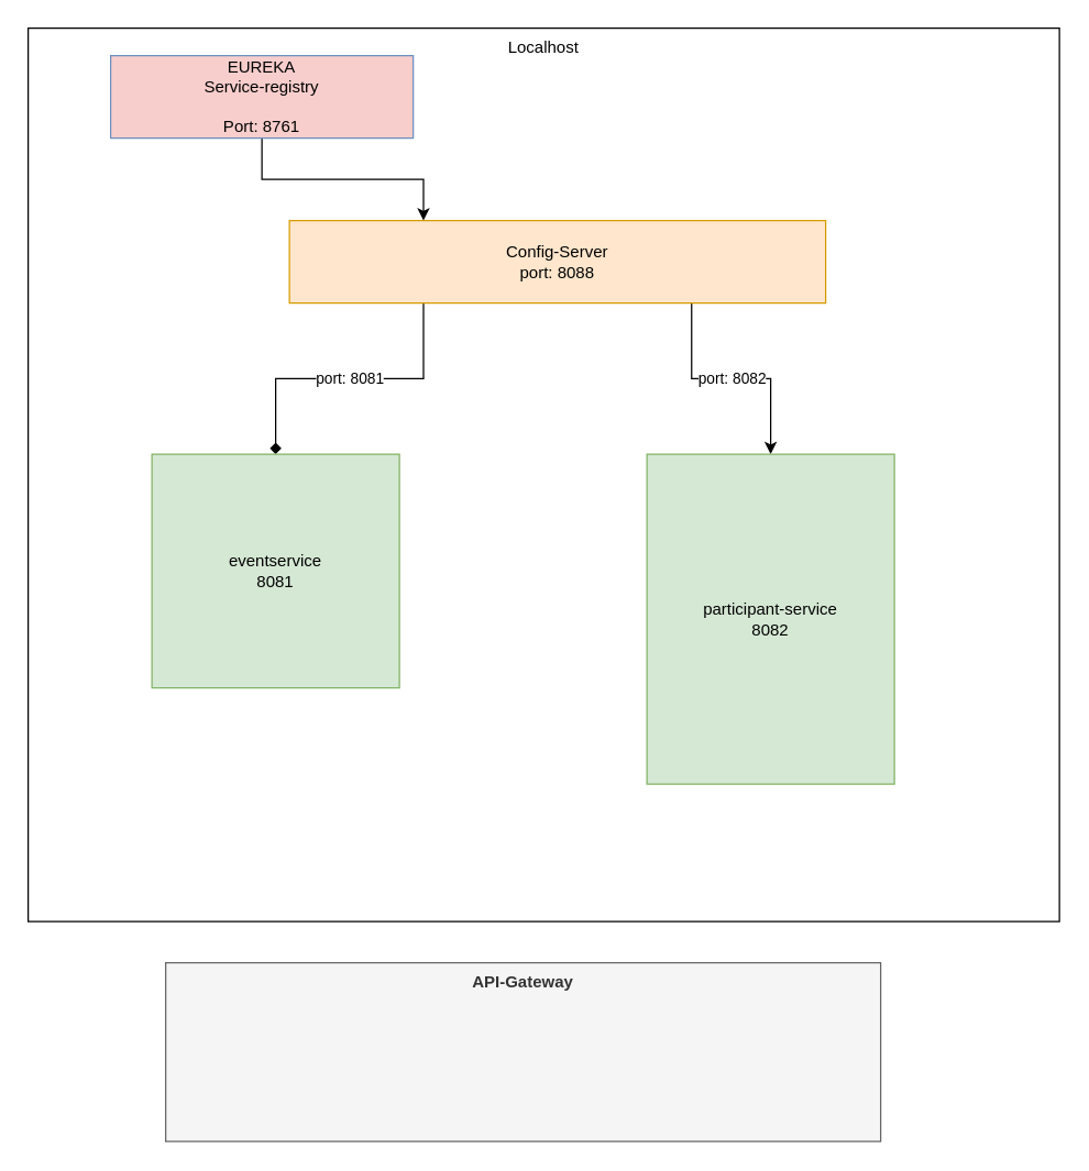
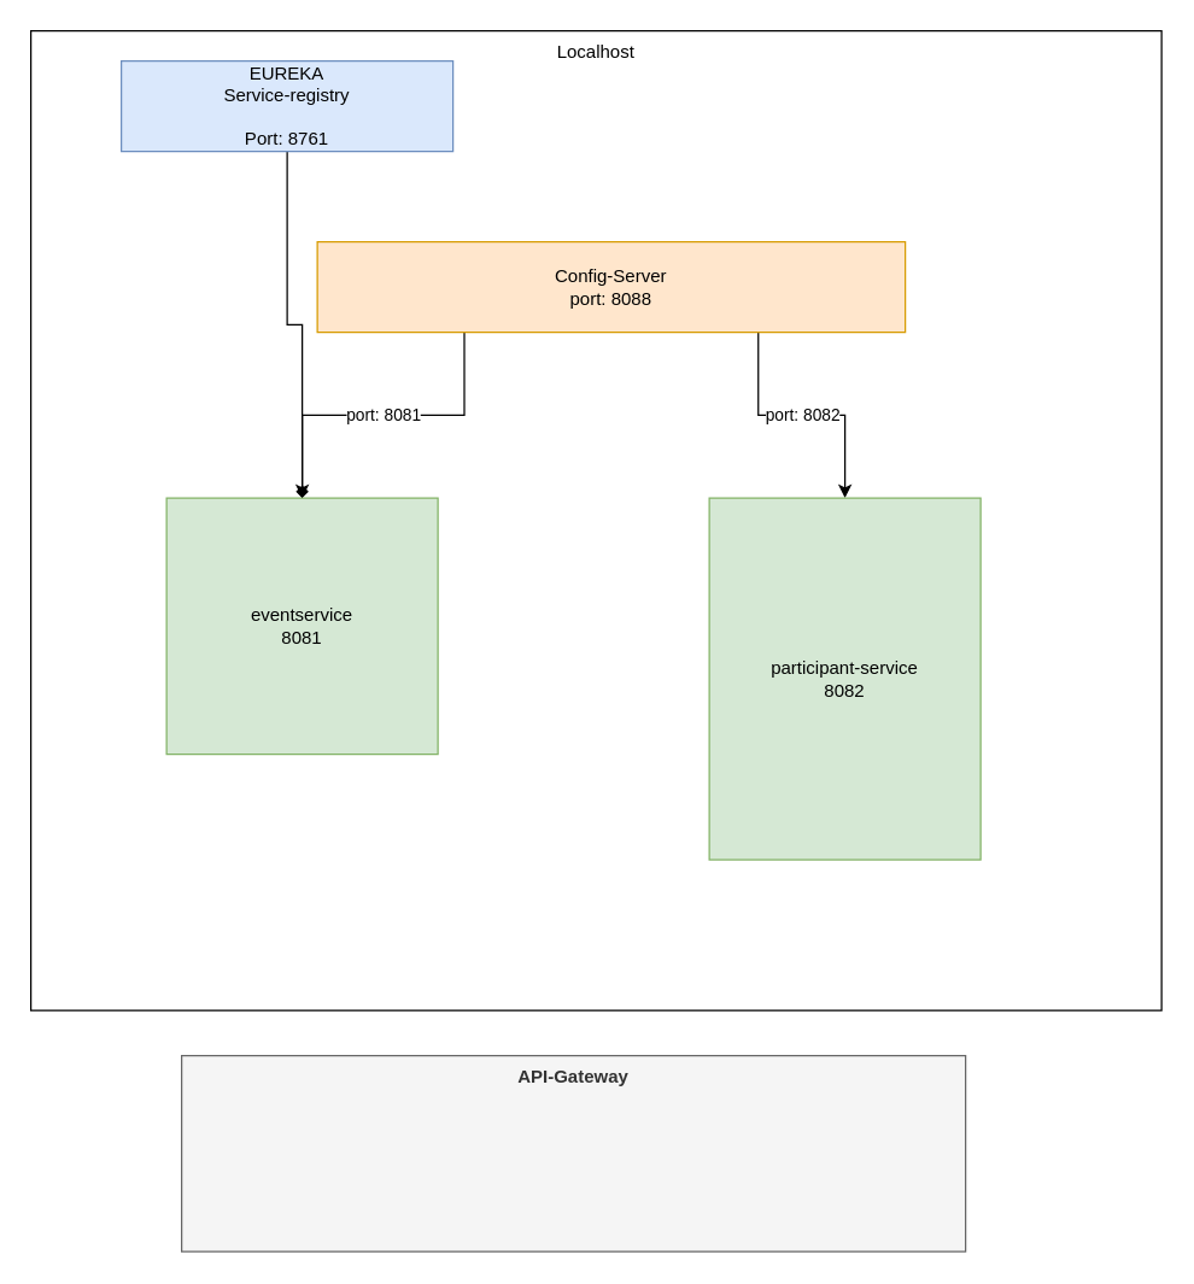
- <mxCell id="9" value="EUREKA&lt;br&gt;Service-registry&lt;br&gt;&lt;br&gt;Port: 8761" style="rounded=0;whiteSpace=wrap;html=1;fillColor=#f8cecc;strokeColor=#6c8ebf;" vertex="1" parent="1"><mxGeometry x="80" y="40" width="220" height="60" as="geometry" /></mxCell>
+ <mxCell id="9" value="EUREKA&lt;br&gt;Service-registry&lt;br&gt;&lt;br&gt;Port: 8761" style="rounded=0;whiteSpace=wrap;html=1;fillColor=#dae8fc;strokeColor=#6c8ebf;" vertex="1" parent="1"><mxGeometry x="80" y="40" width="220" height="60" as="geometry" /></mxCell>
- <mxCell id="8" style="edgeStyle=orthogonalEdgeStyle;rounded=0;orthogonalLoop=1;jettySize=auto;html=1;entryX=0.25;entryY=0;entryDx=0;entryDy=0;" edge="1" parent="1" source="9" target="5"><mxGeometry relative="1" as="geometry" /></mxCell>
+ <mxCell id="8" style="edgeStyle=orthogonalEdgeStyle;rounded=0;orthogonalLoop=1;jettySize=auto;html=1;" edge="1" parent="1" source="9" target="6"><mxGeometry relative="1" as="geometry" /></mxCell>
